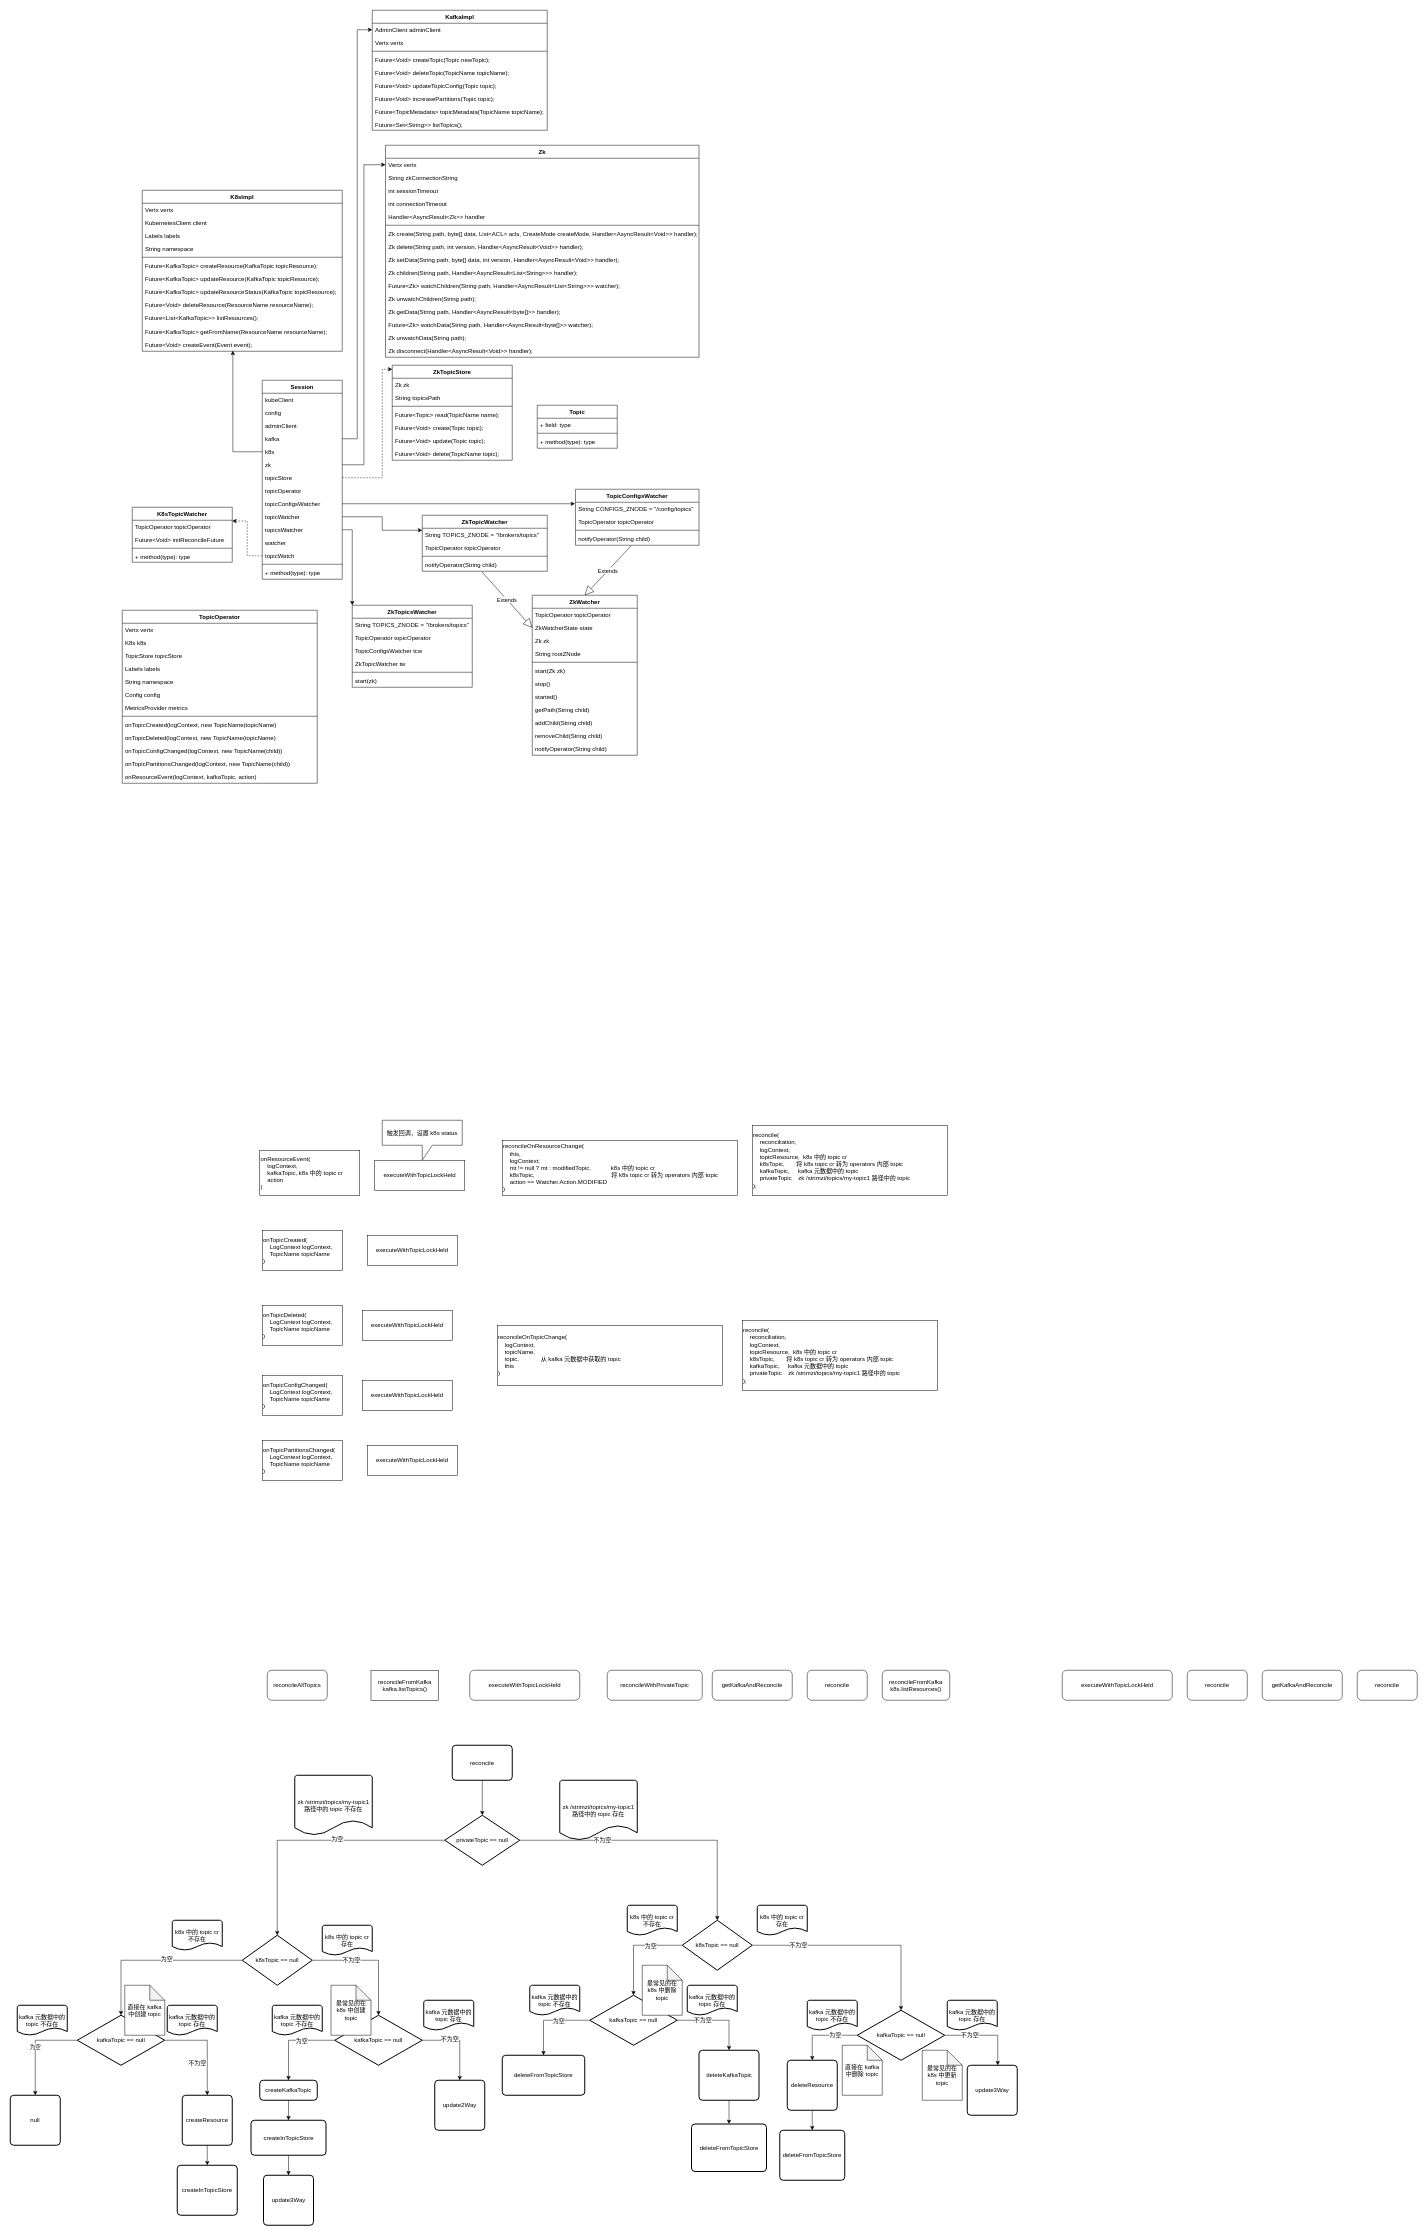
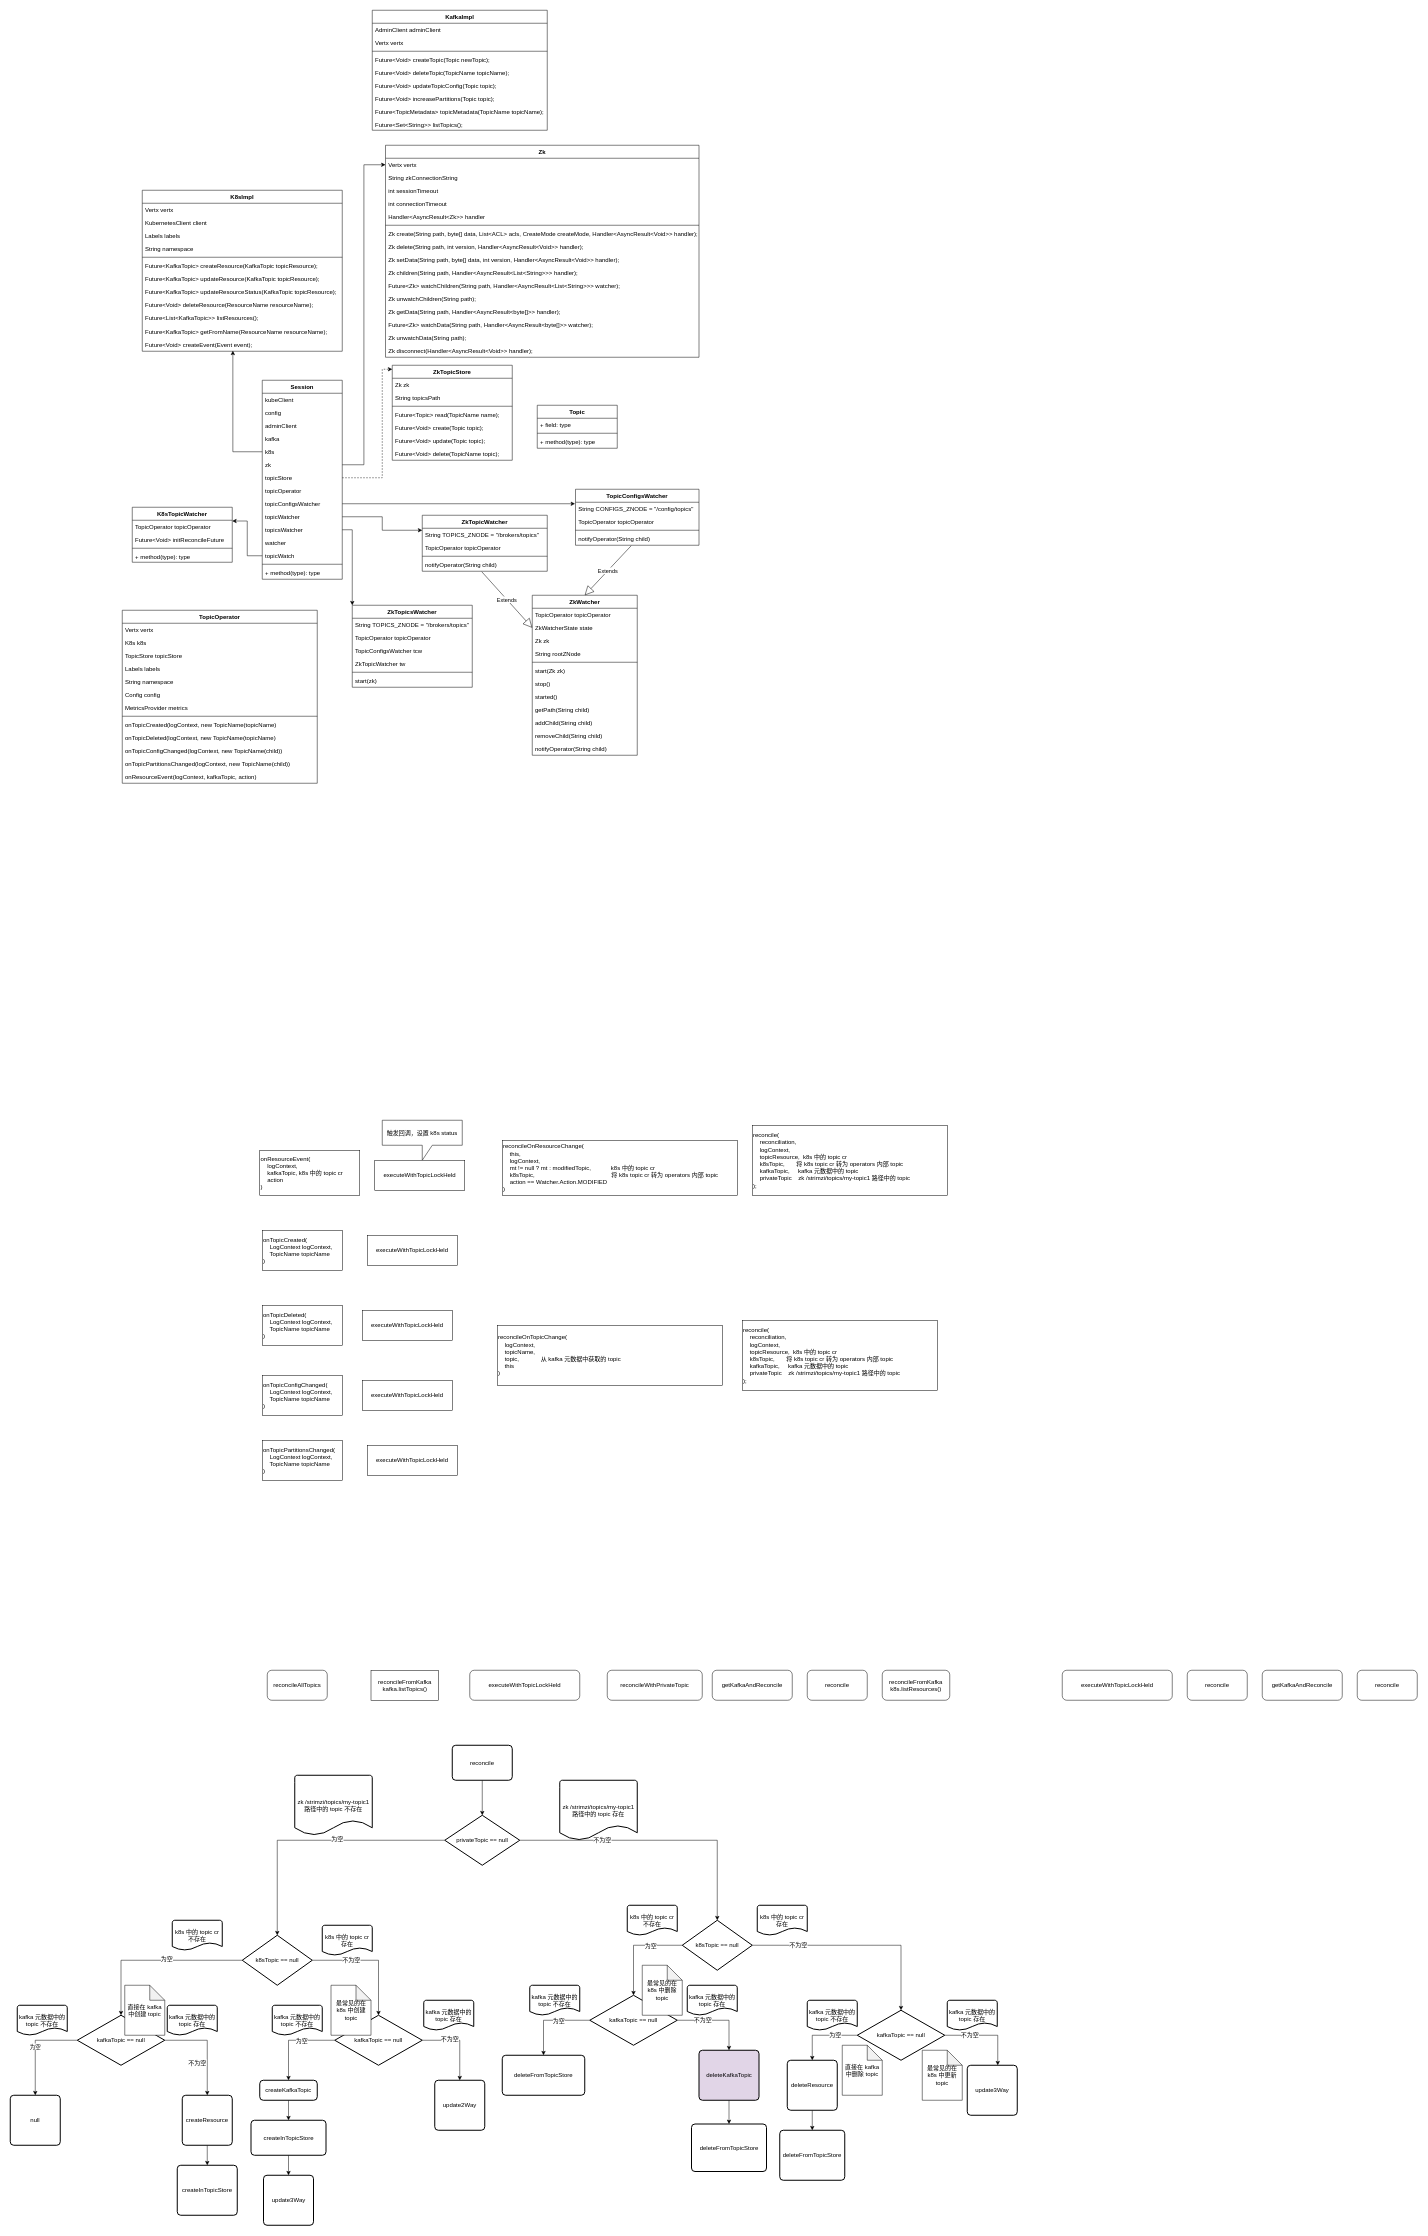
- <mxCell id="102" style="edgeStyle=orthogonalEdgeStyle;rounded=0;orthogonalLoop=1;jettySize=auto;html=1;entryX=0;entryY=0.5;entryDx=0;entryDy=0;" parent="1" source="6" target="19" edge="1"><mxGeometry relative="1" as="geometry" /></mxCell>
- <mxCell id="128" style="edgeStyle=orthogonalEdgeStyle;rounded=0;orthogonalLoop=1;jettySize=auto;html=1;entryX=1;entryY=0.25;entryDx=0;entryDy=0;dashed=1;" parent="1" source="15" target="97" edge="1"><mxGeometry relative="1" as="geometry" /></mxCell>
+ <mxCell id="128" style="edgeStyle=orthogonalEdgeStyle;rounded=0;orthogonalLoop=1;jettySize=auto;html=1;entryX=1;entryY=0.25;entryDx=0;entryDy=0;" parent="1" source="15" target="97" edge="1"><mxGeometry relative="1" as="geometry" /></mxCell>
- <mxCell id="218" value="deleteKafkaTopic" style="rounded=1;whiteSpace=wrap;html=1;absoluteArcSize=1;arcSize=14;strokeWidth=2;fontFamily=Helvetica;align=center;" parent="1" vertex="1"><mxGeometry x="1397.5" y="4100" width="120" height="100" as="geometry" /></mxCell>
+ <mxCell id="218" value="deleteKafkaTopic" style="rounded=1;whiteSpace=wrap;html=1;absoluteArcSize=1;arcSize=14;strokeWidth=2;fontFamily=Helvetica;align=center;fillColor=#e1d5e7;" parent="1" vertex="1"><mxGeometry x="1397.5" y="4100" width="120" height="100" as="geometry" /></mxCell>
